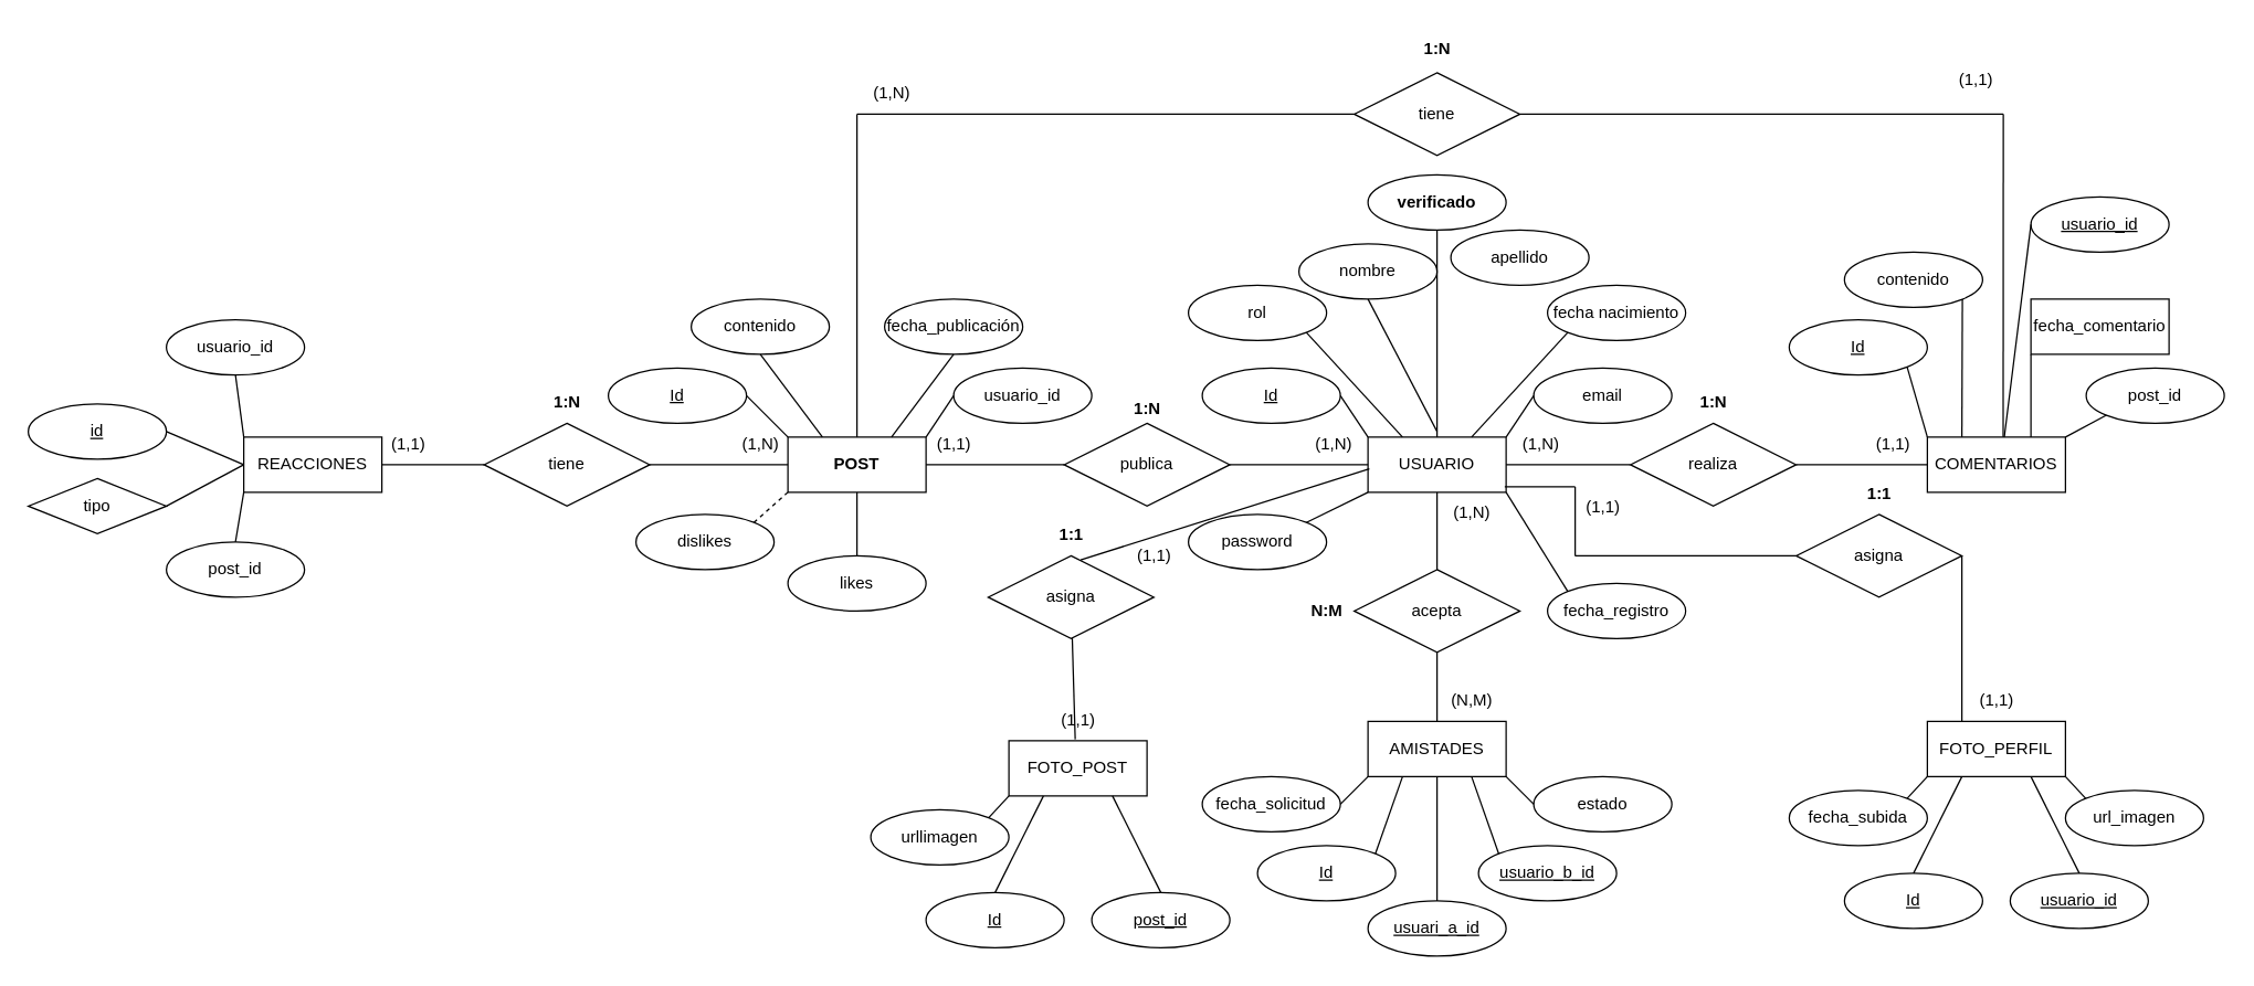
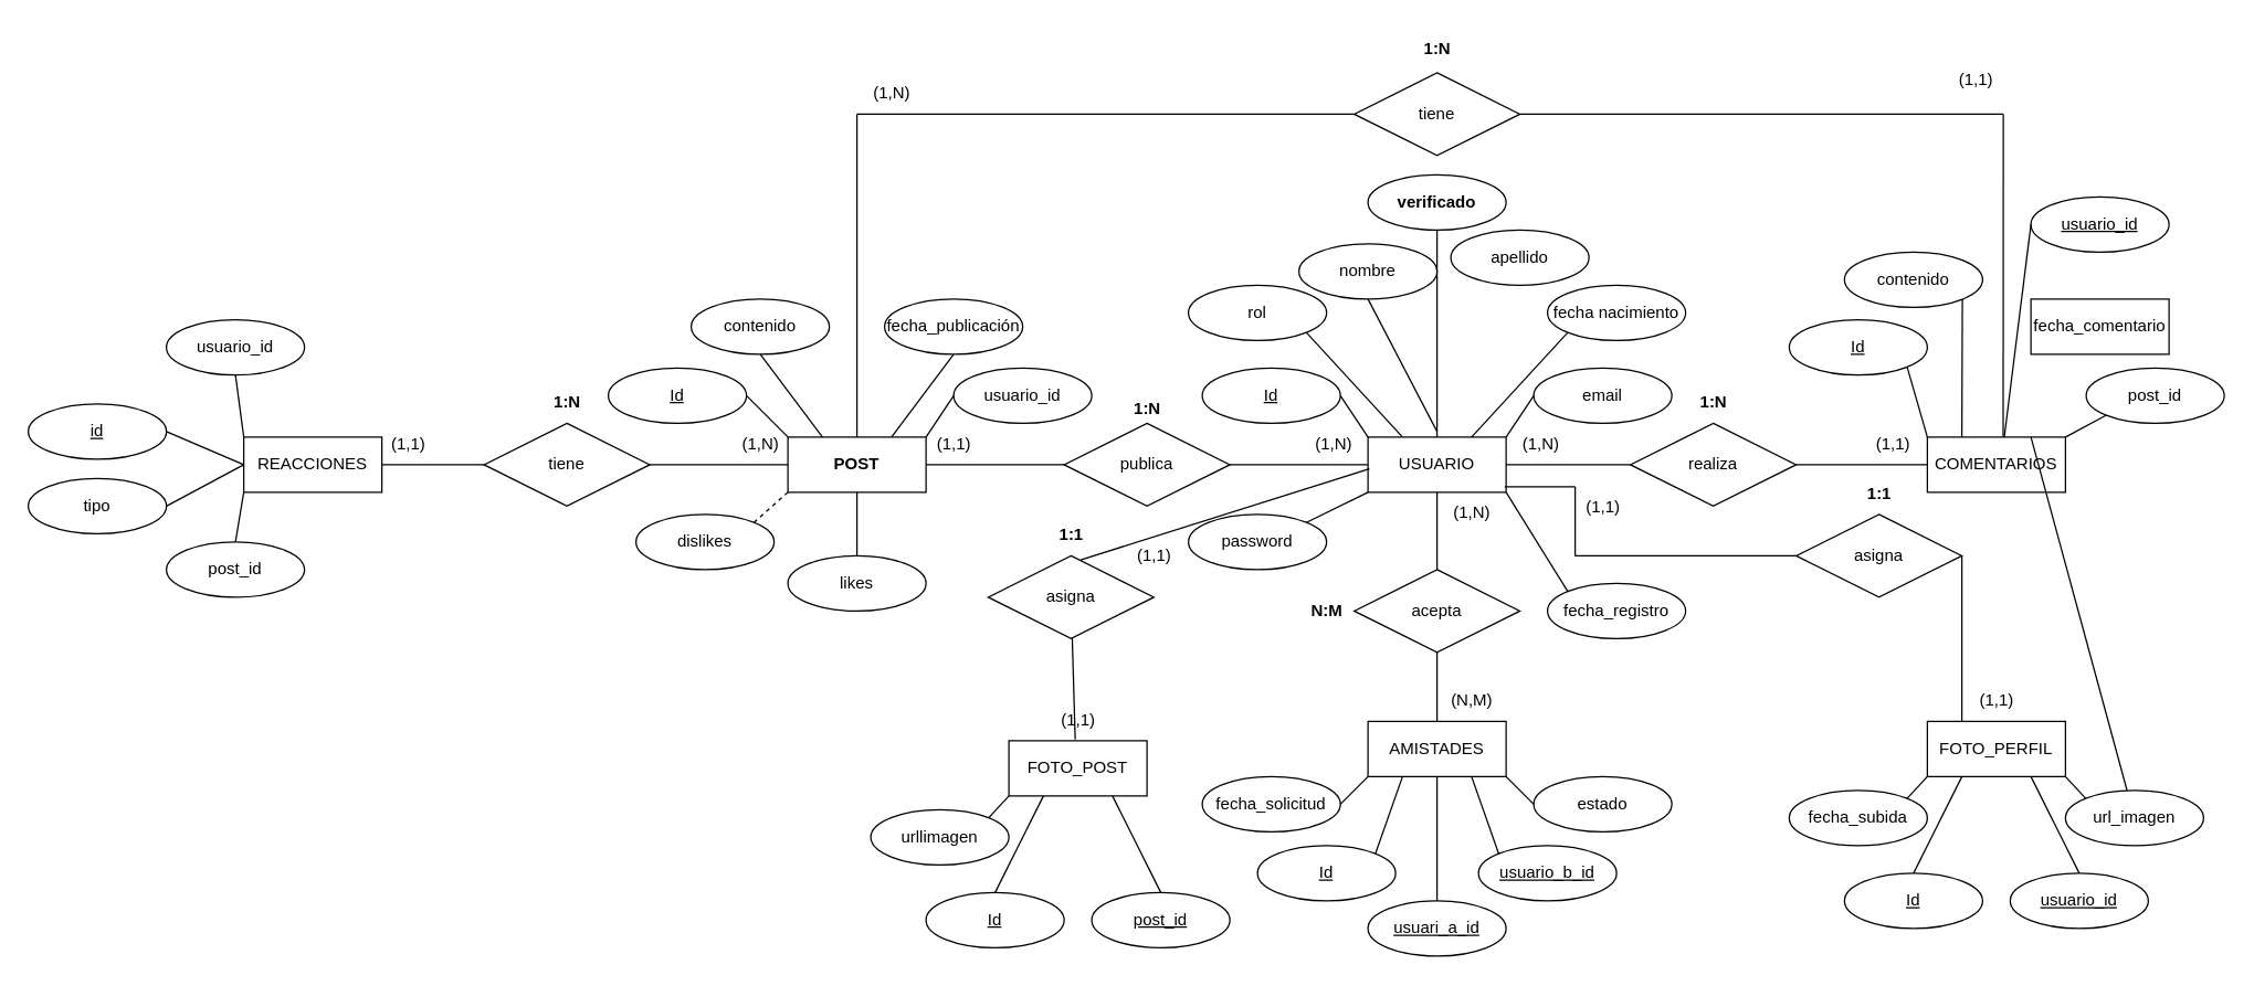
- <mxCell id="36" value="" style="endArrow=none;html=1;rounded=0;exitX=0.75;exitY=0;exitDx=0;exitDy=0;entryX=0;entryY=1;entryDx=0;entryDy=0;" parent="1" source="27" target="29" edge="1"><mxGeometry relative="1" as="geometry"><mxPoint x="1425" y="346" as="sourcePoint" /><mxPoint x="1410" y="316" as="targetPoint" /></mxGeometry></mxCell>
+ <mxCell id="36" value="" style="endArrow=none;html=1;rounded=0;exitX=0.75;exitY=0;exitDx=0;exitDy=0;" parent="1" source="27" target="54" edge="1"><mxGeometry relative="1" as="geometry"><mxPoint x="1425" y="346" as="sourcePoint" /><mxPoint x="1410" y="316" as="targetPoint" /></mxGeometry></mxCell>
- <mxCell id="102" value="tipo" style="rhombus;whiteSpace=wrap;html=1;align=center;" vertex="1" parent="1"><mxGeometry x="20" y="346" width="100" height="40" as="geometry" /></mxCell>
+ <mxCell id="102" value="tipo" style="ellipse;whiteSpace=wrap;html=1;align=center;" vertex="1" parent="1"><mxGeometry x="20" y="346" width="100" height="40" as="geometry" /></mxCell>
